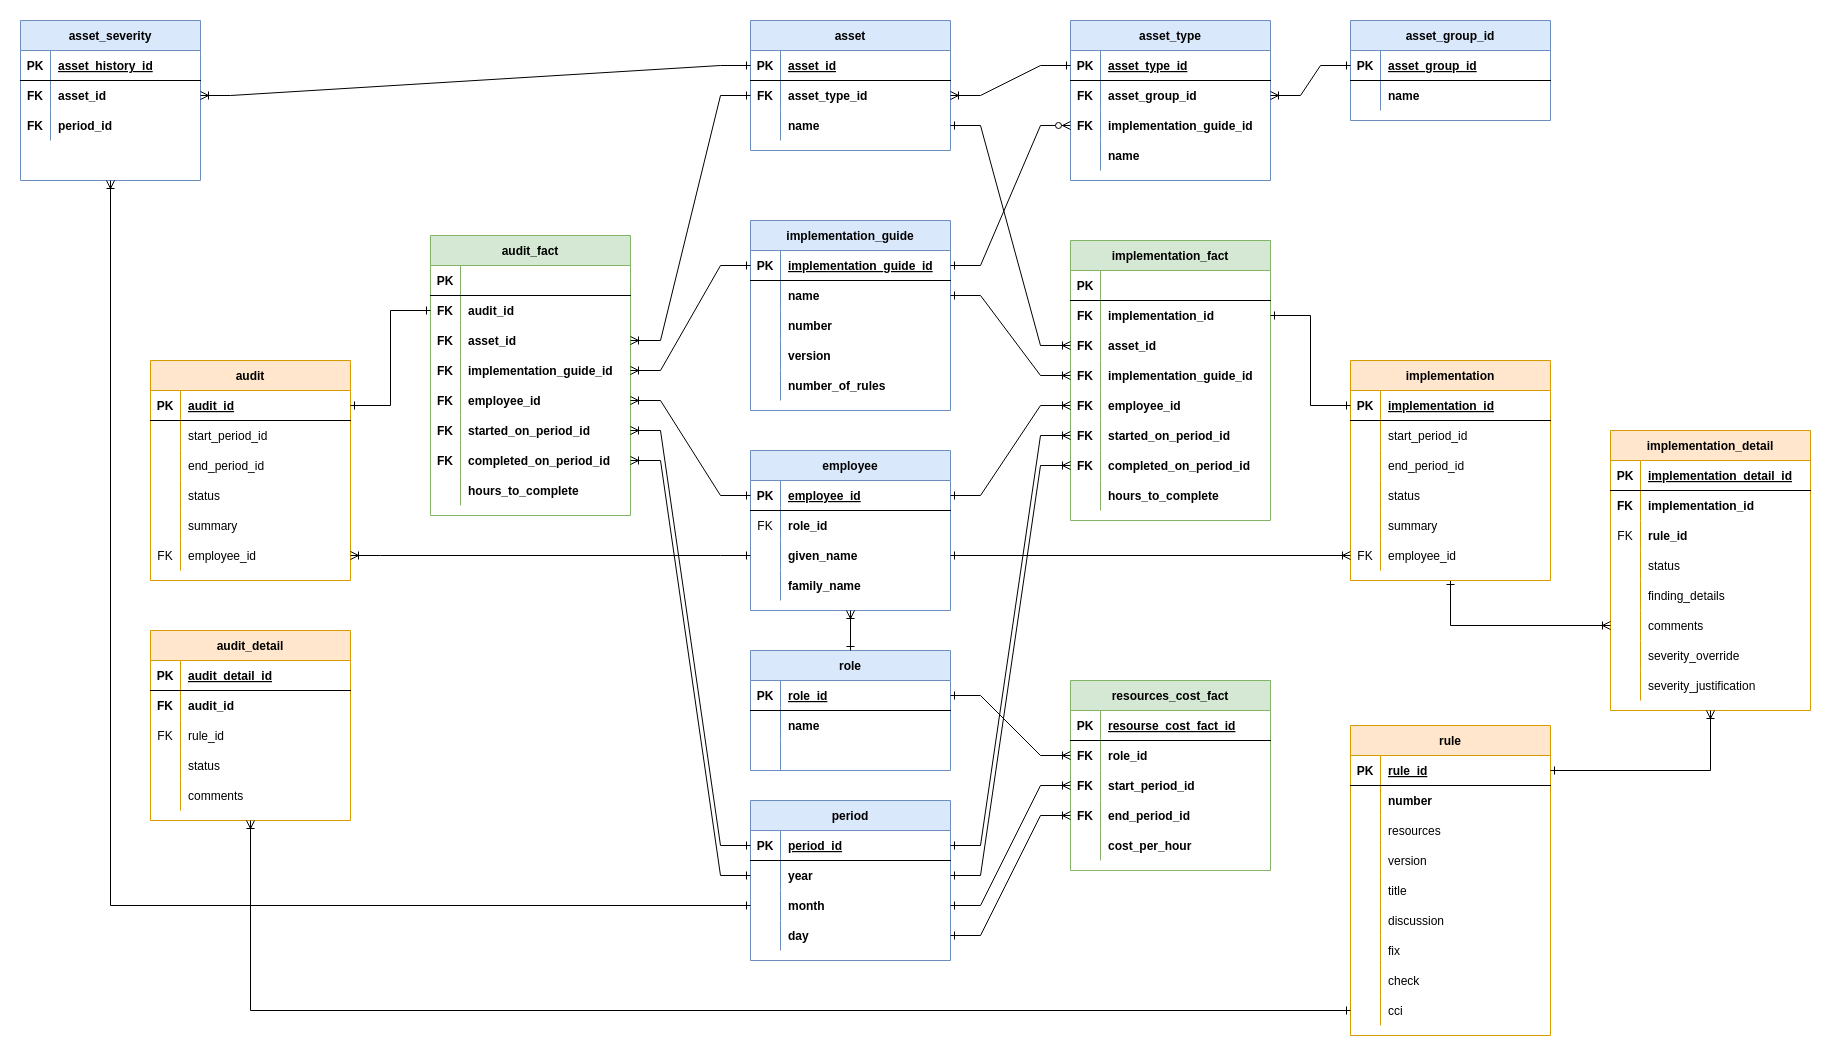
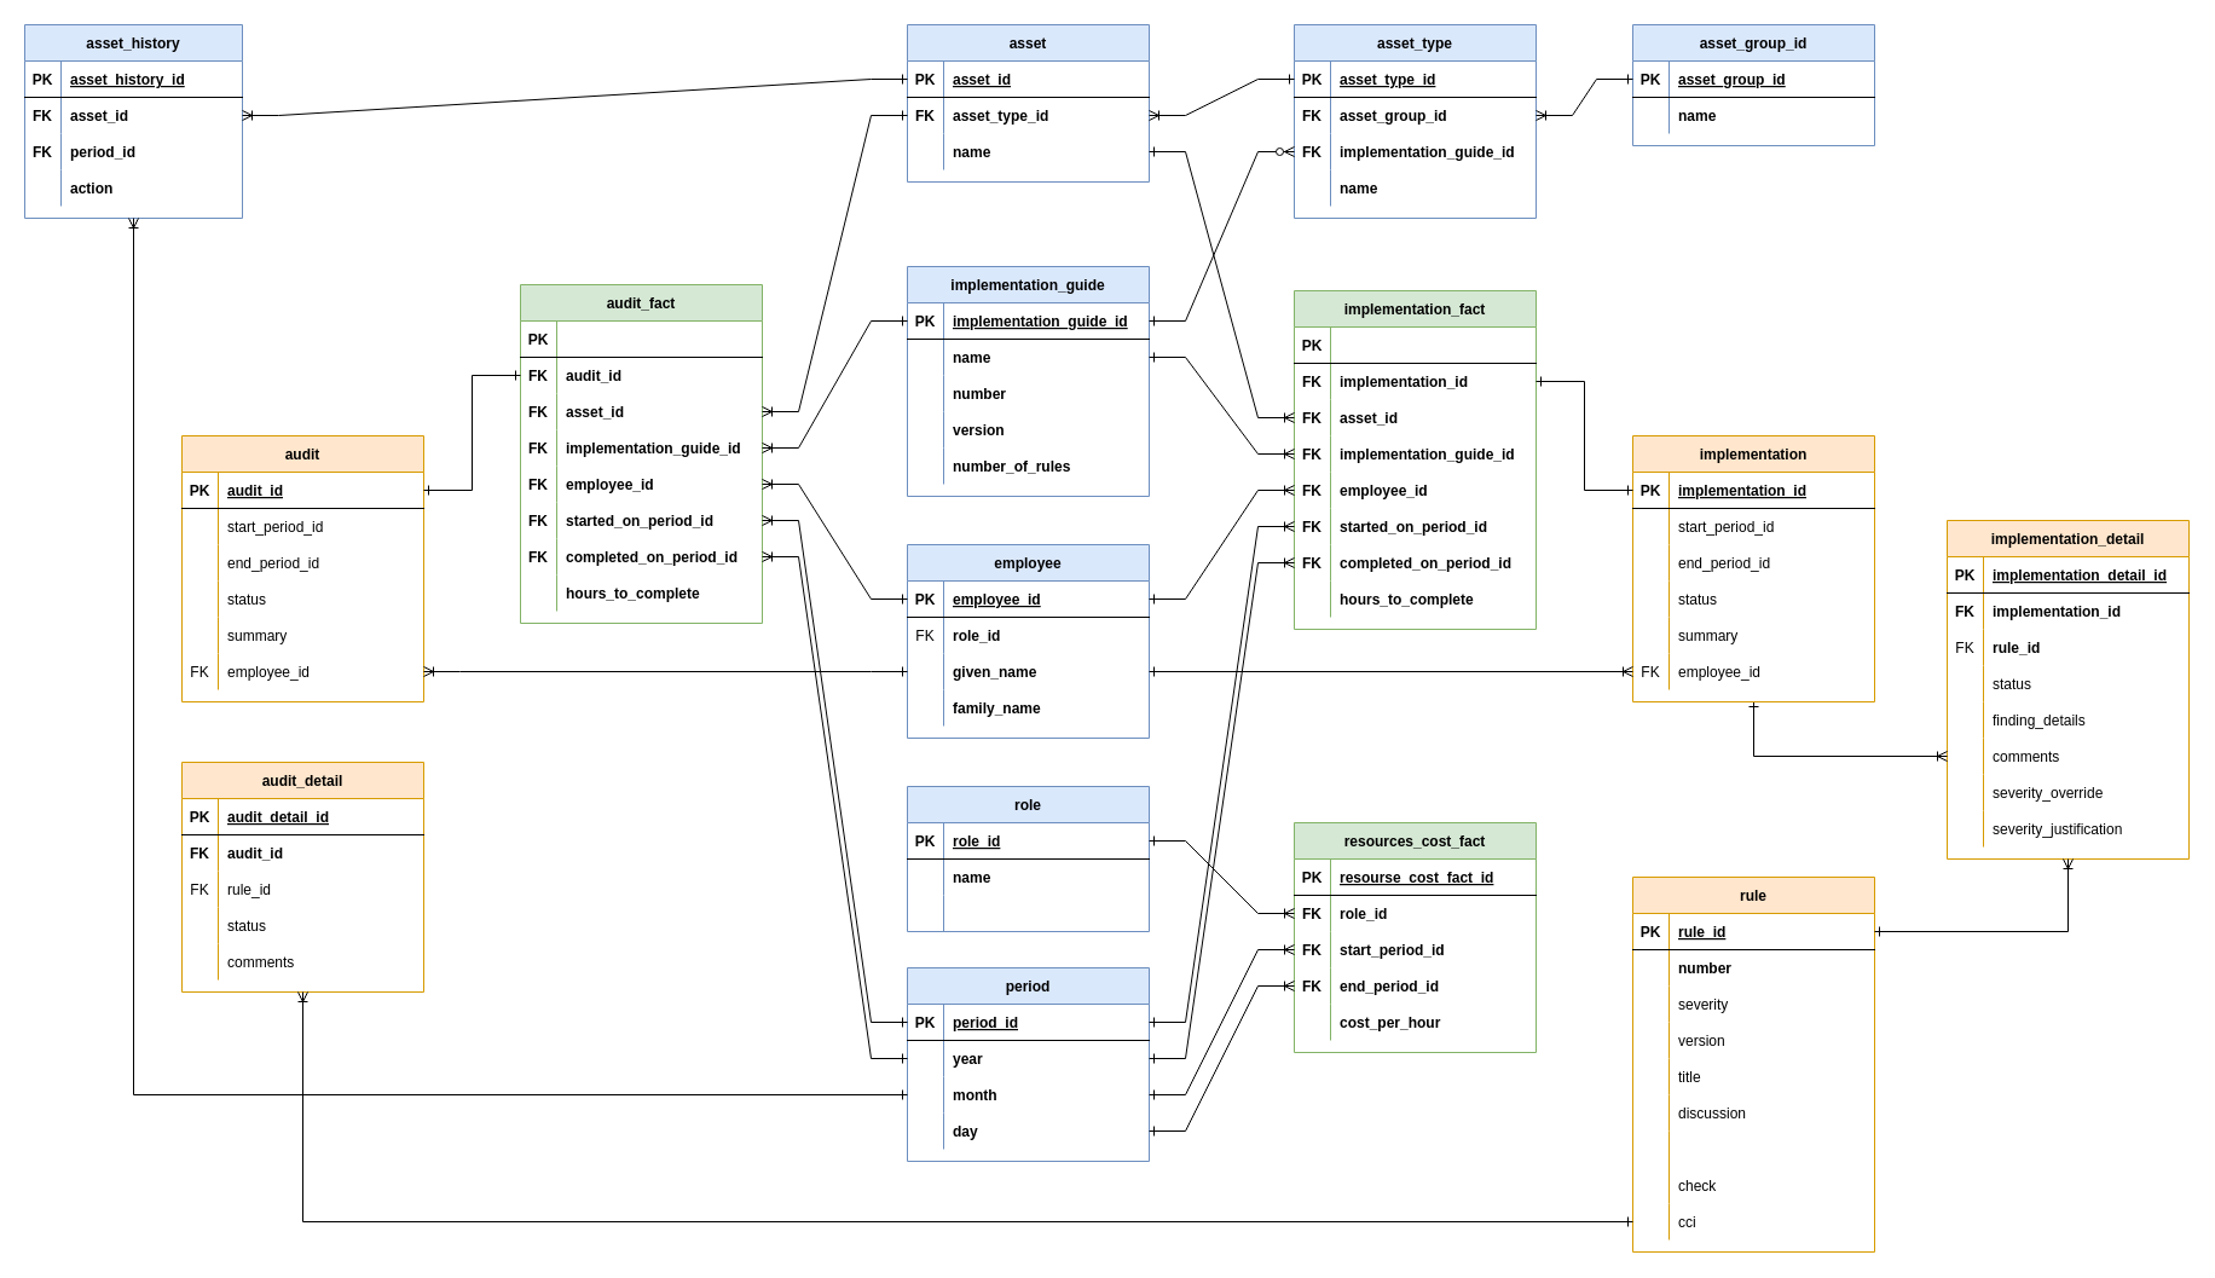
- <mxCell id="163" value="asset_severity" style="shape=table;startSize=30;container=1;collapsible=1;childLayout=tableLayout;fixedRows=1;rowLines=0;fontStyle=1;align=center;resizeLast=1;fillColor=#dae8fc;strokeColor=#6c8ebf;" parent="1" vertex="1"><mxGeometry x="20" y="20" width="180" height="160" as="geometry" /></mxCell>
+ <mxCell id="163" value="asset_history" style="shape=table;startSize=30;container=1;collapsible=1;childLayout=tableLayout;fixedRows=1;rowLines=0;fontStyle=1;align=center;resizeLast=1;fillColor=#dae8fc;strokeColor=#6c8ebf;" parent="1" vertex="1"><mxGeometry x="20" y="20" width="180" height="160" as="geometry" /></mxCell>
+ <mxCell id="175" value="action" style="shape=partialRectangle;connectable=0;fillColor=none;top=0;left=0;bottom=0;right=0;align=left;spacingLeft=6;overflow=hidden;fontStyle=1" parent="173" vertex="1"><mxGeometry x="30" width="150" height="30" as="geometry"><mxRectangle width="150" height="30" as="alternateBounds" /></mxGeometry></mxCell>
- <mxCell id="142" value="" style="fontSize=12;html=1;endArrow=ERoneToMany;rounded=0;exitX=0.5;exitY=0;exitDx=0;exitDy=0;entryX=0.5;entryY=1;entryDx=0;entryDy=0;startArrow=ERone;startFill=0;" parent="1" source="132" target="83" edge="1"><mxGeometry width="100" height="100" relative="1" as="geometry"><mxPoint x="960" y="955" as="sourcePoint" /><mxPoint x="1080" y="625" as="targetPoint" /></mxGeometry></mxCell>
- <mxCell id="229" value="resources" style="shape=partialRectangle;connectable=0;fillColor=none;top=0;left=0;bottom=0;right=0;align=left;spacingLeft=6;overflow=hidden;" parent="227" vertex="1"><mxGeometry x="30" width="170" height="30" as="geometry"><mxRectangle width="170" height="30" as="alternateBounds" /></mxGeometry></mxCell>
+ <mxCell id="229" value="severity" style="shape=partialRectangle;connectable=0;fillColor=none;top=0;left=0;bottom=0;right=0;align=left;spacingLeft=6;overflow=hidden;" parent="227" vertex="1"><mxGeometry x="30" width="170" height="30" as="geometry"><mxRectangle width="170" height="30" as="alternateBounds" /></mxGeometry></mxCell>
- <mxCell id="241" value="fix" style="shape=partialRectangle;connectable=0;fillColor=none;top=0;left=0;bottom=0;right=0;align=left;spacingLeft=6;overflow=hidden;" parent="239" vertex="1"><mxGeometry x="30" width="170" height="30" as="geometry"><mxRectangle width="170" height="30" as="alternateBounds" /></mxGeometry></mxCell>
